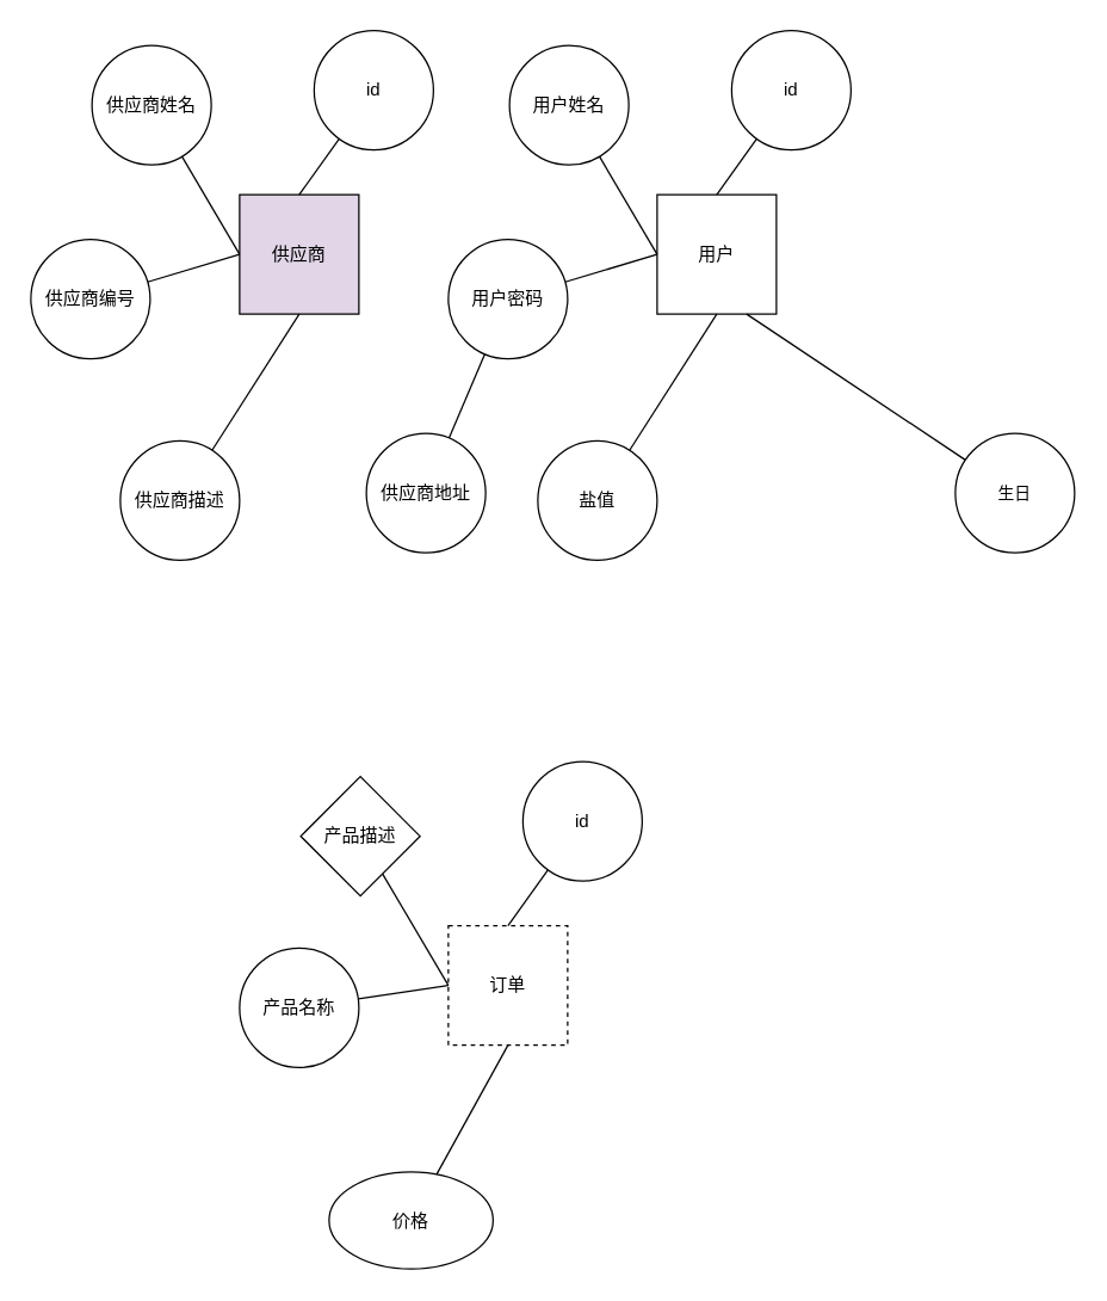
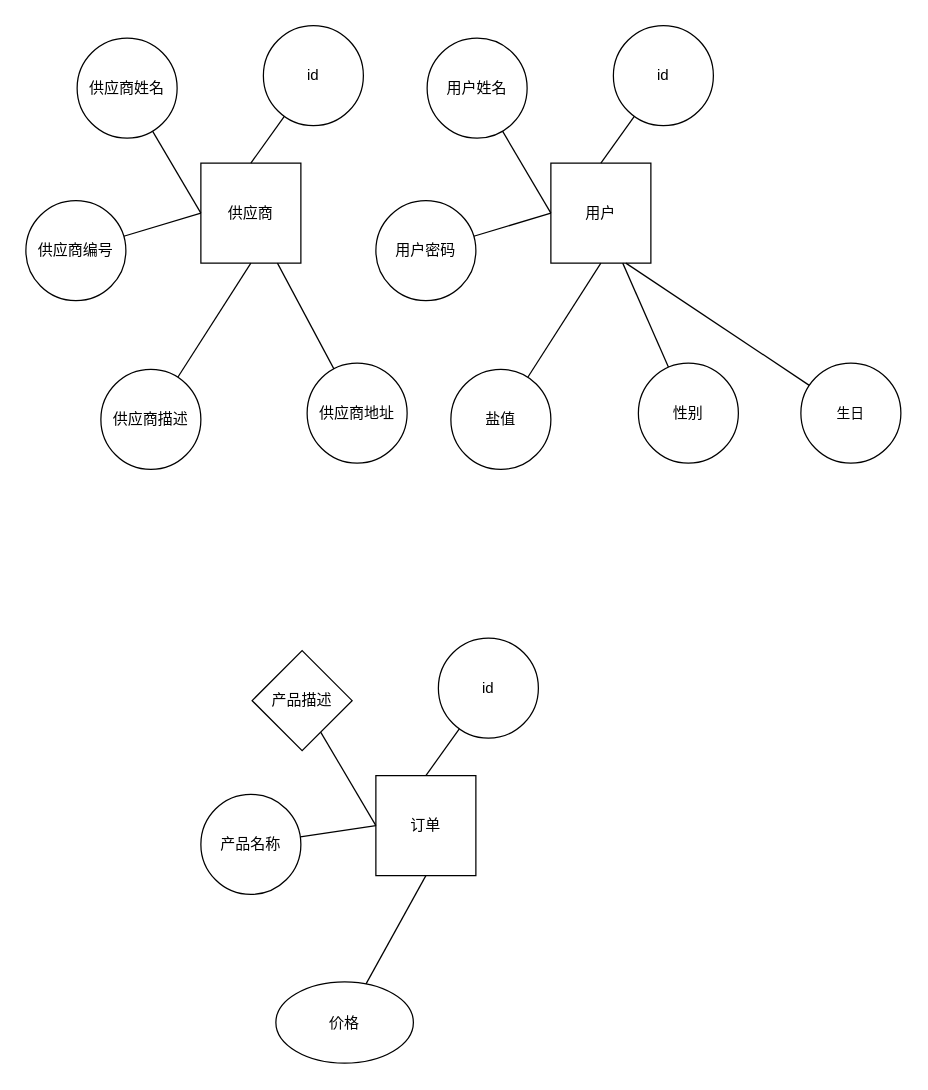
- <mxCell id="2" value="供应商" style="whiteSpace=wrap;html=1;aspect=fixed;fillColor=#e1d5e7;" vertex="1" parent="1"><mxGeometry x="160" y="130" width="80" height="80" as="geometry" /></mxCell>
+ <mxCell id="2" value="供应商" style="whiteSpace=wrap;html=1;aspect=fixed;" vertex="1" parent="1"><mxGeometry x="160" y="130" width="80" height="80" as="geometry" /></mxCell>
+ <mxCell id="20" style="rounded=0;orthogonalLoop=1;jettySize=auto;html=1;endArrow=none;endFill=0;" edge="1" parent="1" source="21" target="13"><mxGeometry relative="1" as="geometry" /></mxCell>
- <mxCell id="9" style="rounded=0;orthogonalLoop=1;jettySize=auto;html=1;endArrow=none;endFill=0;" edge="1" parent="1" source="10" target="17"><mxGeometry relative="1" as="geometry" /></mxCell>
+ <mxCell id="9" style="rounded=0;orthogonalLoop=1;jettySize=auto;html=1;endArrow=none;endFill=0;" edge="1" parent="1" source="10" target="2"><mxGeometry relative="1" as="geometry" /></mxCell>
+ <mxCell id="21" value="性别" style="ellipse;whiteSpace=wrap;html=1;aspect=fixed;" vertex="1" parent="1"><mxGeometry x="510" y="290" width="80" height="80" as="geometry" /></mxCell>
- <mxCell id="26" value="订单" style="whiteSpace=wrap;html=1;aspect=fixed;dashed=1;" vertex="1" parent="1"><mxGeometry x="300" y="620" width="80" height="80" as="geometry" /></mxCell>
+ <mxCell id="26" value="订单" style="whiteSpace=wrap;html=1;aspect=fixed;" vertex="1" parent="1"><mxGeometry x="300" y="620" width="80" height="80" as="geometry" /></mxCell>
